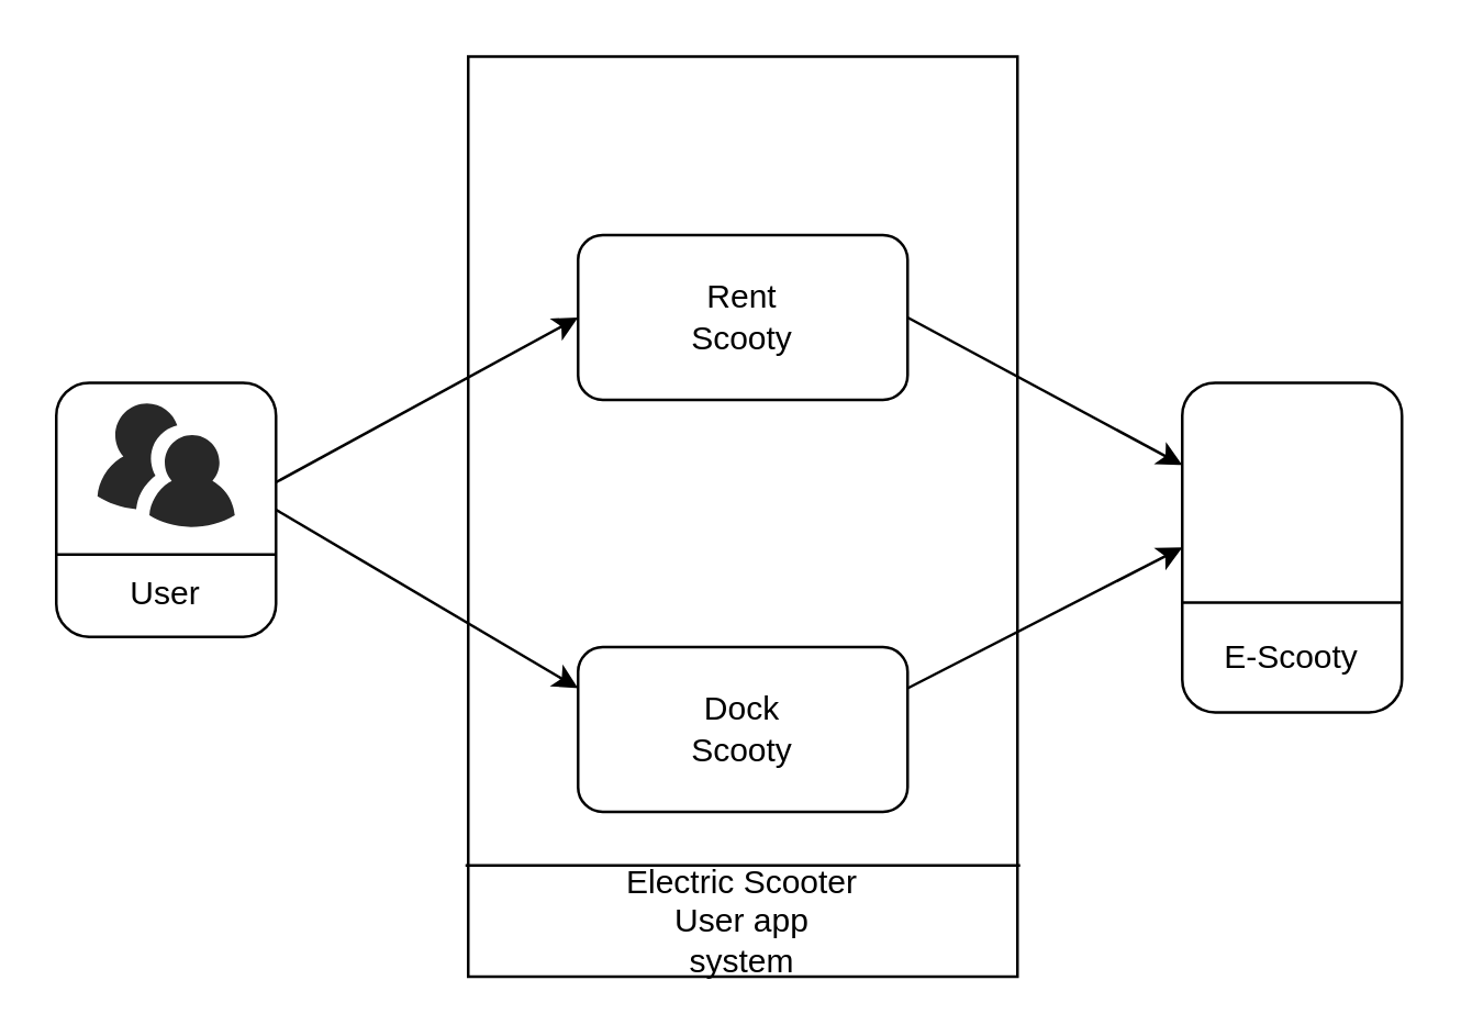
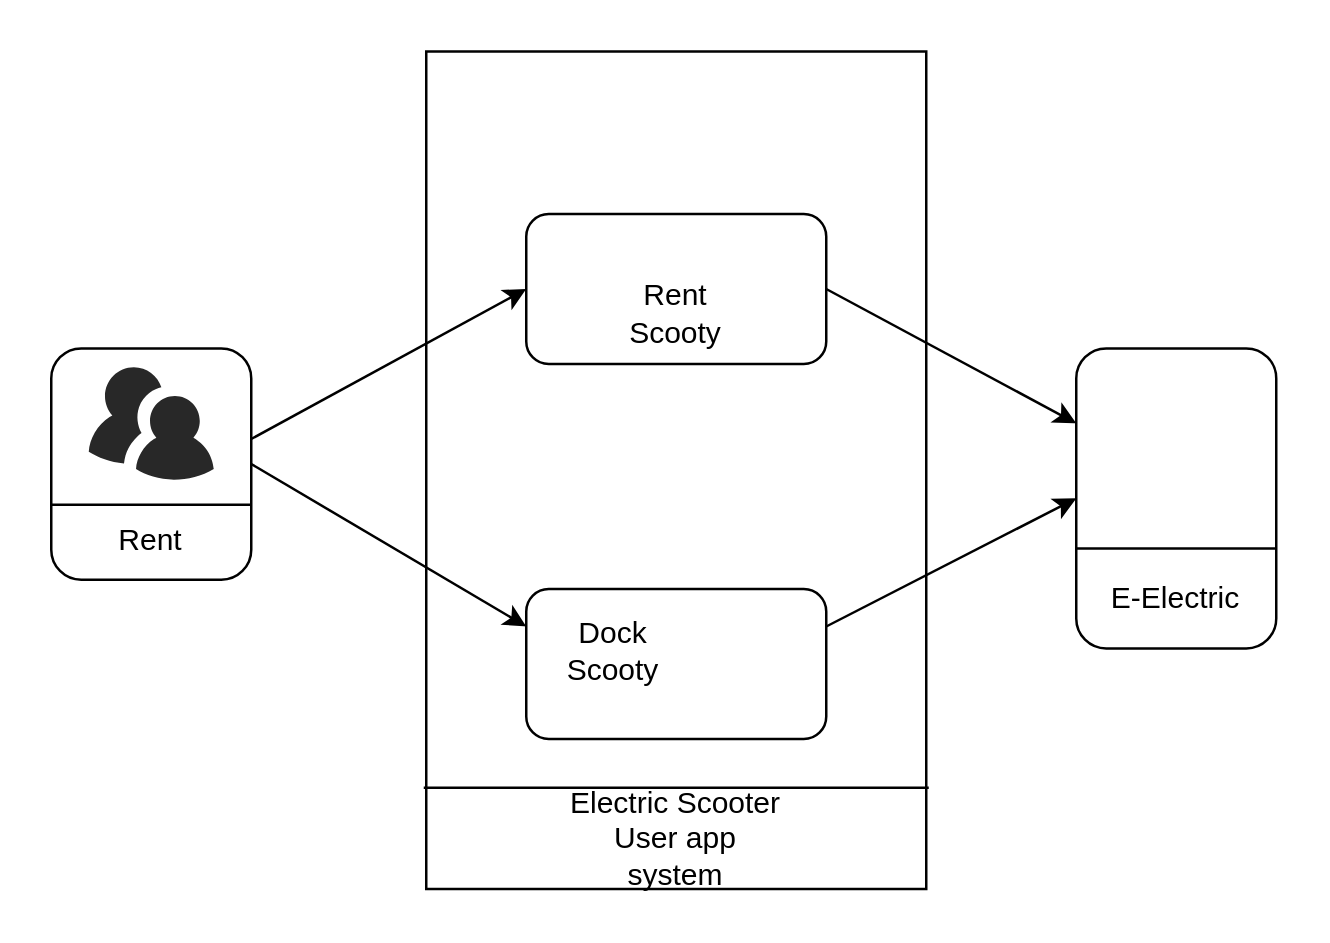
- <mxCell id="12" value="Rent Scooty" style="text;html=1;strokeColor=none;fillColor=none;align=center;verticalAlign=middle;whiteSpace=wrap;rounded=0;" vertex="1" parent="1"><mxGeometry x="240" y="100" width="60" height="30" as="geometry" /></mxCell>
+ <mxCell id="12" value="Rent Scooty" style="text;html=1;strokeColor=none;fillColor=none;align=center;verticalAlign=middle;whiteSpace=wrap;rounded=0;" vertex="1" parent="1"><mxGeometry x="240" y="110" width="60" height="30" as="geometry" /></mxCell>
- <mxCell id="5" value="User" style="text;html=1;strokeColor=none;fillColor=none;align=center;verticalAlign=middle;whiteSpace=wrap;rounded=0;" vertex="1" parent="1"><mxGeometry y="201.25" width="80" height="30" as="geometry" x="20" /></mxCell>
+ <mxCell id="5" value="Rent" style="text;html=1;strokeColor=none;fillColor=none;align=center;verticalAlign=middle;whiteSpace=wrap;rounded=0;" vertex="1" parent="1"><mxGeometry y="201.25" width="80" height="30" as="geometry" x="20" /></mxCell>
- <mxCell id="10" value="E-Scooty" style="text;html=1;strokeColor=none;fillColor=none;align=center;verticalAlign=middle;whiteSpace=wrap;rounded=0;" vertex="1" parent="1"><mxGeometry x="430" y="218.75" width="80" height="40" as="geometry" /></mxCell>
+ <mxCell id="10" value="E-Electric" style="text;html=1;strokeColor=none;fillColor=none;align=center;verticalAlign=middle;whiteSpace=wrap;rounded=0;" vertex="1" parent="1"><mxGeometry x="430" y="218.75" width="80" height="40" as="geometry" /></mxCell>
- <mxCell id="14" value="Dock Scooty" style="text;html=1;strokeColor=none;fillColor=none;align=center;verticalAlign=middle;whiteSpace=wrap;rounded=0;" vertex="1" parent="1"><mxGeometry x="240" y="250" width="60" height="30" as="geometry" /></mxCell>
+ <mxCell id="14" value="Dock Scooty" style="text;html=1;strokeColor=none;fillColor=none;align=center;verticalAlign=middle;whiteSpace=wrap;rounded=0;" vertex="1" parent="1"><mxGeometry x="215" y="245" width="60" height="30" as="geometry" /></mxCell>
